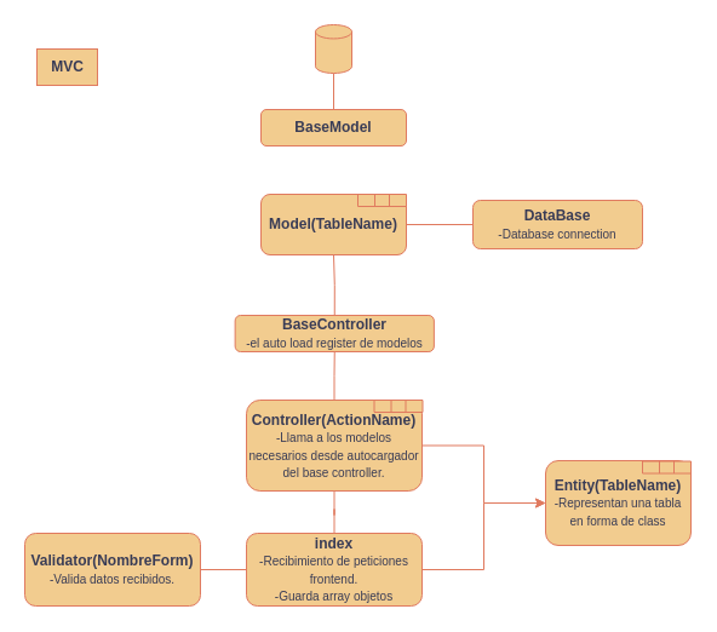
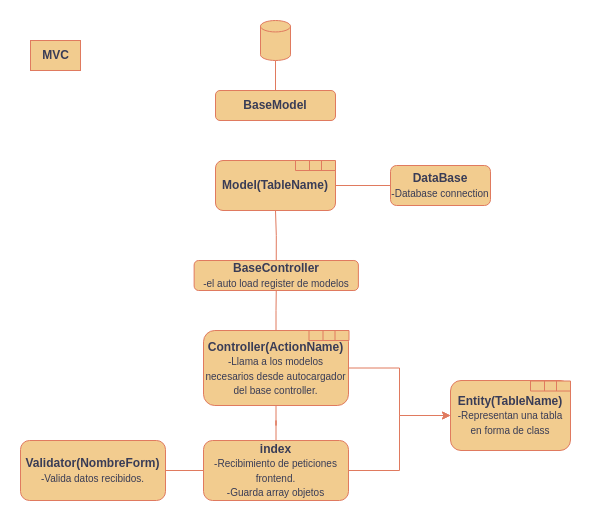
- <mxCell id="3" value="&lt;b&gt;DataBase&lt;br&gt;&lt;/b&gt;&lt;font style=&quot;font-size: 10px;&quot;&gt;-Database connection&lt;/font&gt;" style="rounded=1;whiteSpace=wrap;html=1;fontSize=12;glass=0;strokeWidth=1;shadow=0;labelBackgroundColor=none;fillColor=#F2CC8F;strokeColor=#E07A5F;fontColor=#393C56;" parent="1" vertex="1"><mxGeometry x="390" y="165" width="140" height="40" as="geometry" /></mxCell>
+ <mxCell id="3" value="&lt;b&gt;DataBase&lt;br&gt;&lt;/b&gt;&lt;font style=&quot;font-size: 10px;&quot;&gt;-Database connection&lt;/font&gt;" style="rounded=1;whiteSpace=wrap;html=1;fontSize=12;glass=0;strokeWidth=1;shadow=0;labelBackgroundColor=none;fillColor=#F2CC8F;strokeColor=#E07A5F;fontColor=#393C56;" parent="1" vertex="1"><mxGeometry x="390" y="165" width="100" height="40" as="geometry" /></mxCell>
